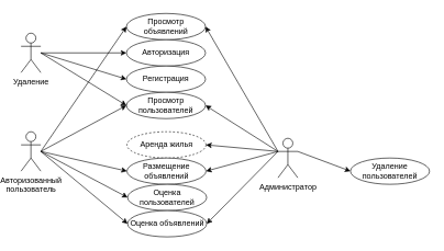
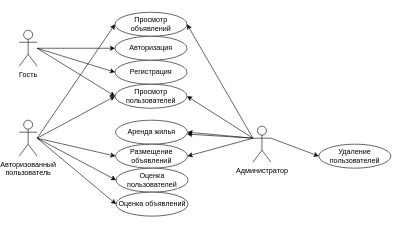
- <mxCell id="2" value="Удаление" style="shape=umlActor;verticalLabelPosition=bottom;verticalAlign=top;html=1;outlineConnect=0;labelBackgroundColor=none;rounded=0;" parent="1" vertex="1"><mxGeometry x="20" y="50" width="30" height="60" as="geometry" /></mxCell>
+ <mxCell id="2" value="Гость" style="shape=umlActor;verticalLabelPosition=bottom;verticalAlign=top;html=1;outlineConnect=0;labelBackgroundColor=none;rounded=0;" parent="1" vertex="1"><mxGeometry x="20" y="50" width="30" height="60" as="geometry" /></mxCell>
- <mxCell id="8" value="Аренда жилья" style="ellipse;whiteSpace=wrap;html=1;labelBackgroundColor=none;rounded=0;dashed=1;" parent="1" vertex="1"><mxGeometry x="180.75" y="200" width="120" height="40" as="geometry" /></mxCell>
+ <mxCell id="8" value="Аренда жилья" style="ellipse;whiteSpace=wrap;html=1;labelBackgroundColor=none;rounded=0;" parent="1" vertex="1"><mxGeometry x="180.75" y="200" width="120" height="40" as="geometry" /></mxCell>
- <mxCell id="23" value="" style="endArrow=classic;html=1;rounded=0;exitX=0;exitY=0.333;exitDx=0;exitDy=0;exitPerimeter=0;entryX=1;entryY=0.5;entryDx=0;entryDy=0;" parent="1" source="12" target="11" edge="1"><mxGeometry width="50" height="50" relative="1" as="geometry"><mxPoint x="450" y="240" as="sourcePoint" /><mxPoint x="390" y="300" as="targetPoint" /></mxGeometry></mxCell>
+ <mxCell id="23" value="" style="endArrow=classic;html=1;rounded=0;exitX=0;exitY=0.333;exitDx=0;exitDy=0;exitPerimeter=0;" parent="1" source="12" target="8" edge="1"><mxGeometry width="50" height="50" relative="1" as="geometry"><mxPoint x="450" y="240" as="sourcePoint" /><mxPoint x="390" y="300" as="targetPoint" /></mxGeometry></mxCell>
